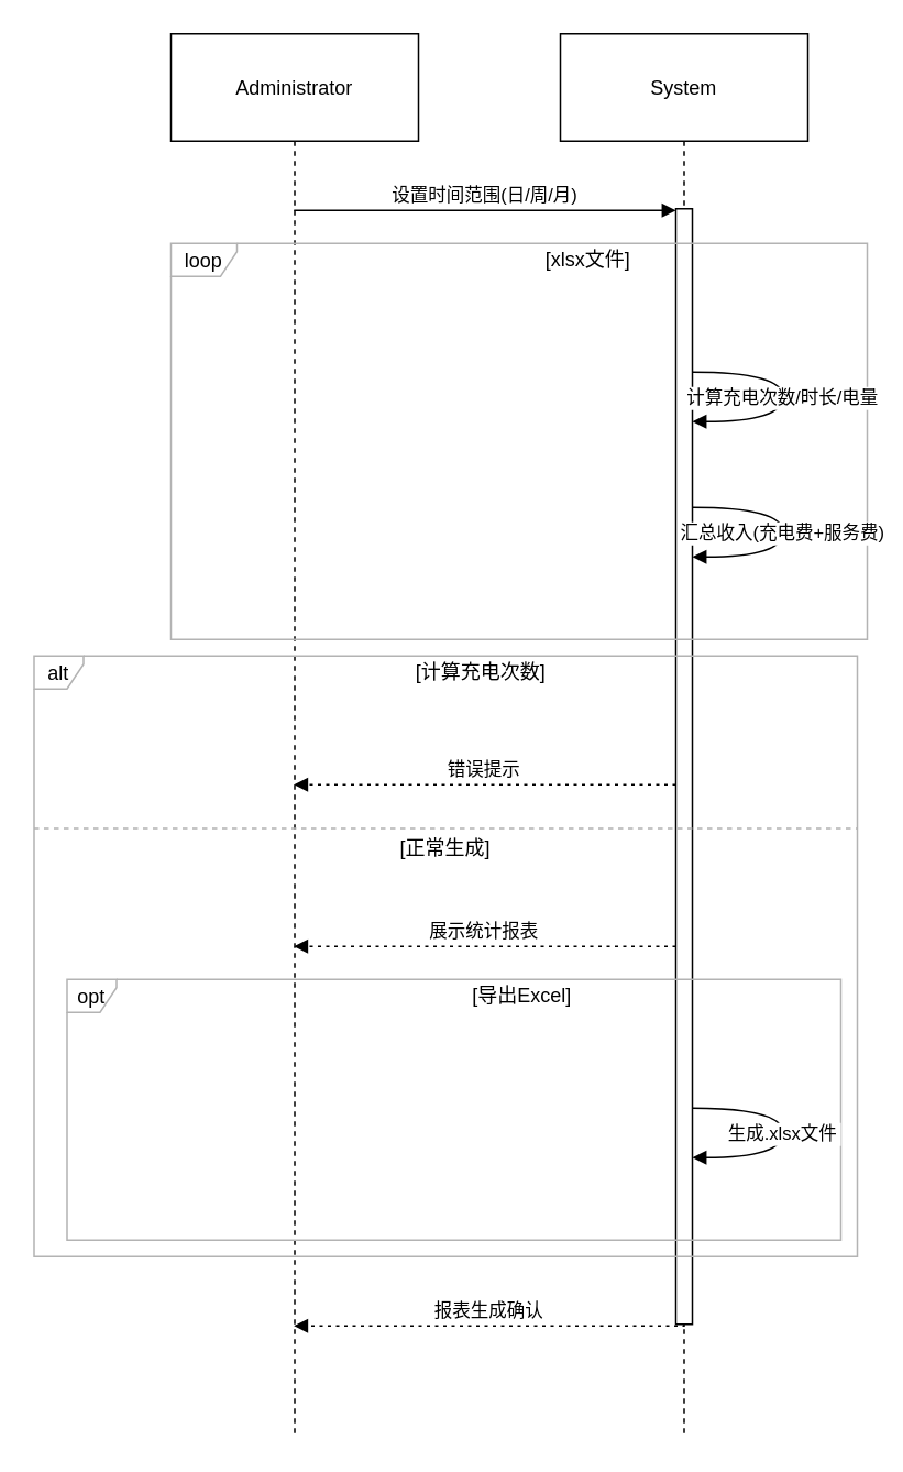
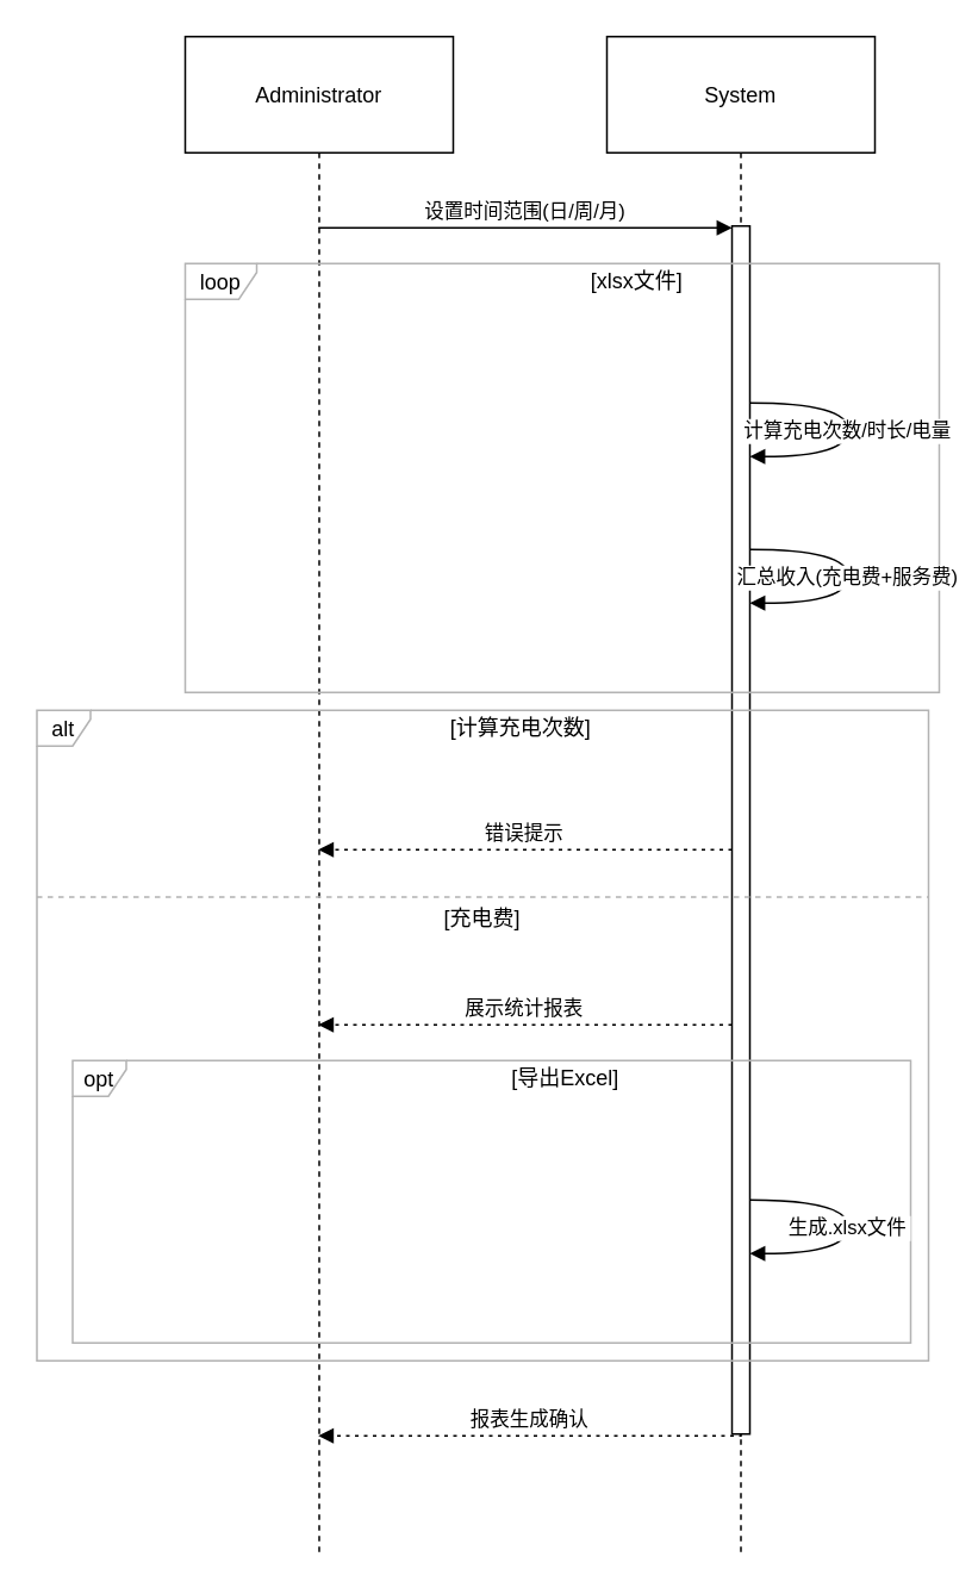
- <mxCell id="11" value="[正常生成]" style="shape=line;dashed=1;whiteSpace=wrap;verticalAlign=top;labelPosition=center;verticalLabelPosition=middle;align=center;strokeColor=#B3B3B3;" vertex="1" parent="9"><mxGeometry y="103" width="499" height="3" as="geometry" /></mxCell>
+ <mxCell id="11" value="[充电费]" style="shape=line;dashed=1;whiteSpace=wrap;verticalAlign=top;labelPosition=center;verticalLabelPosition=middle;align=center;strokeColor=#B3B3B3;" vertex="1" parent="9"><mxGeometry y="103" width="499" height="3" as="geometry" /></mxCell>
